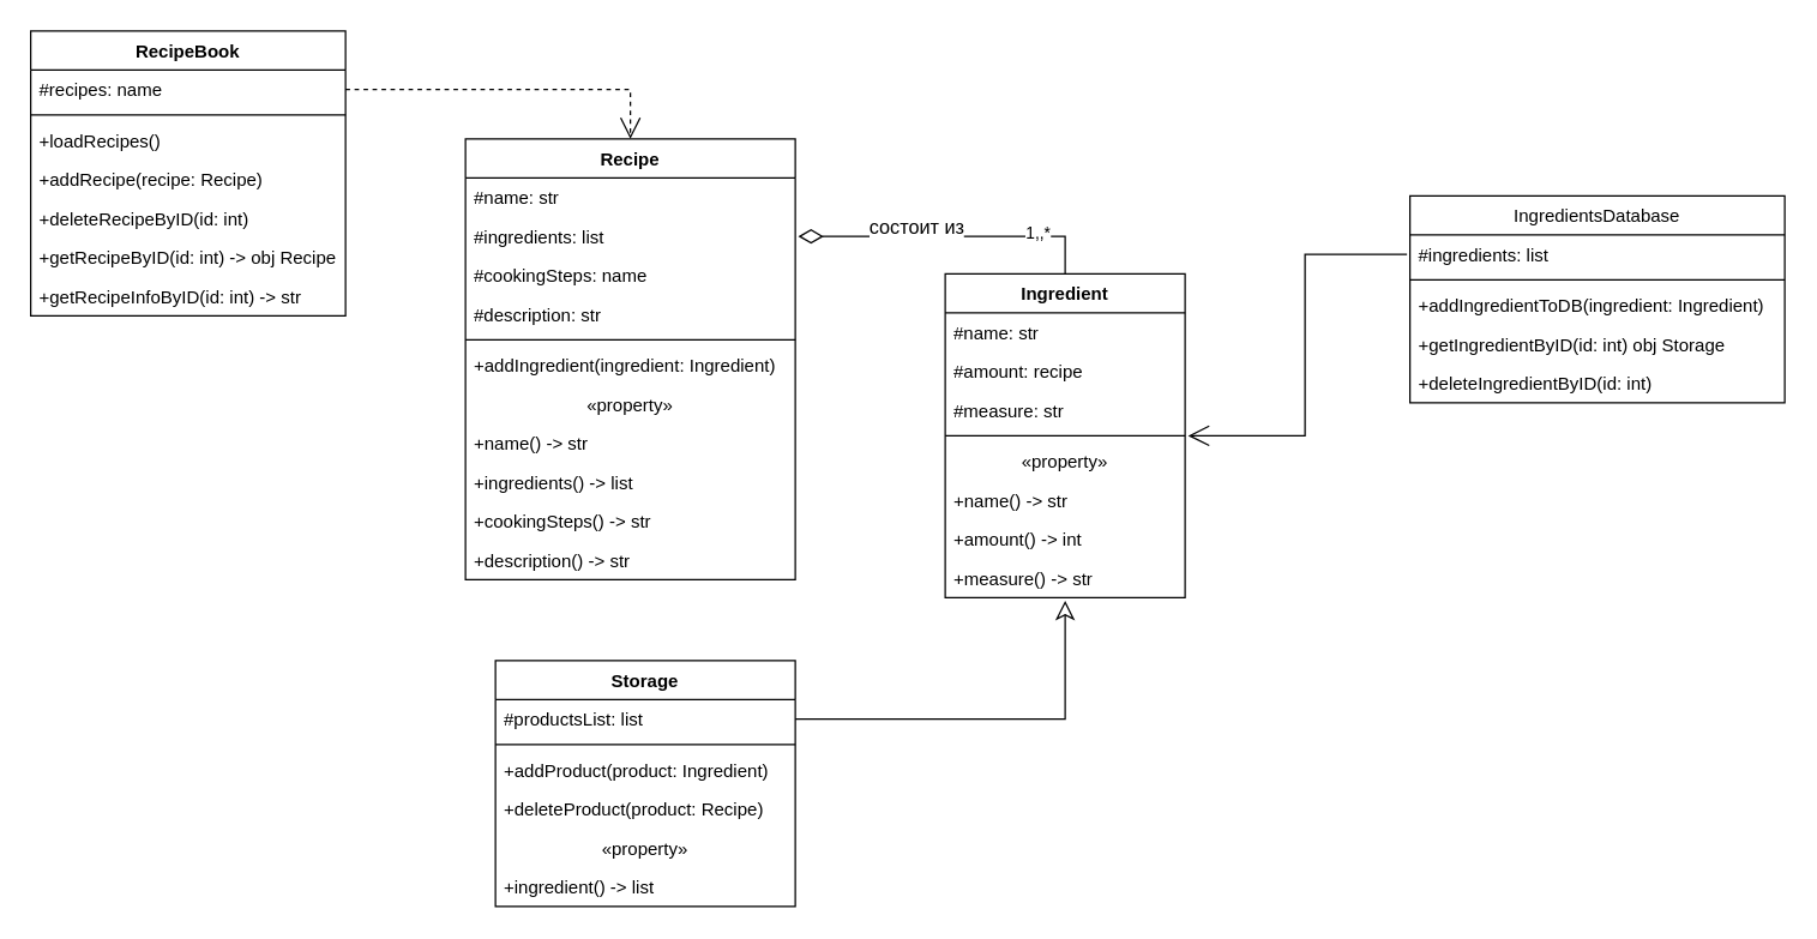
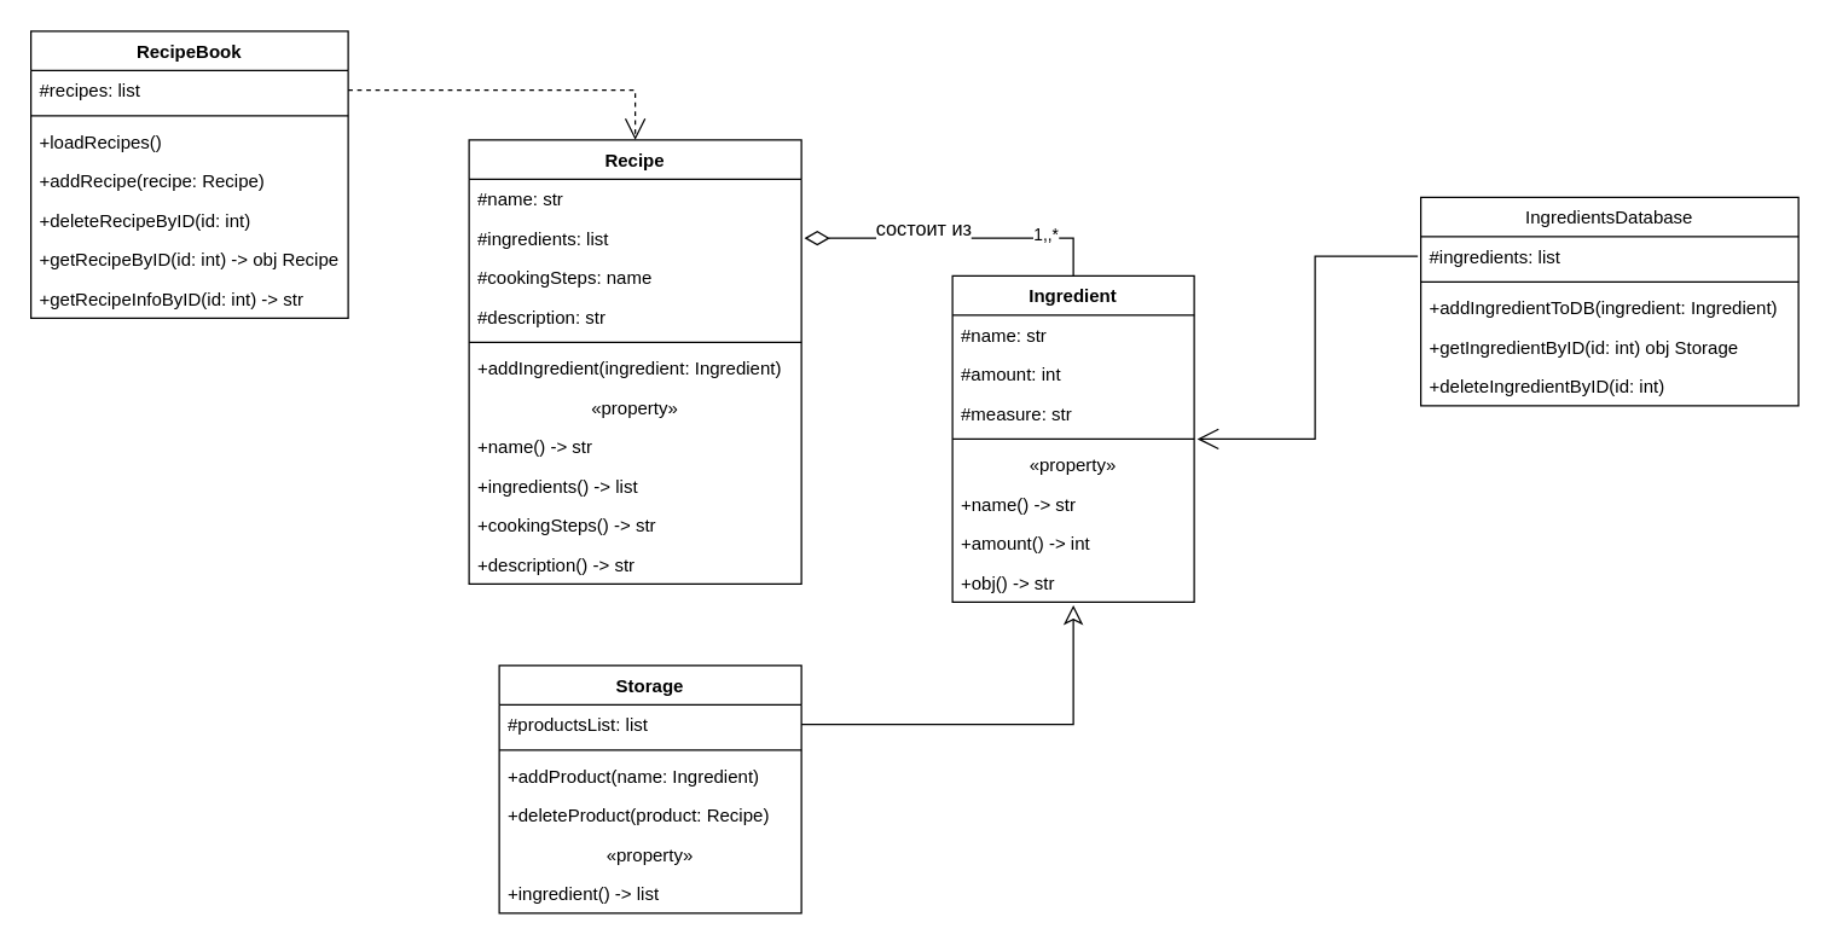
- <mxCell id="34" value="#recipes: name" style="text;strokeColor=none;fillColor=none;align=left;verticalAlign=top;spacingLeft=4;spacingRight=4;overflow=hidden;rotatable=0;points=[[0,0.5],[1,0.5]];portConstraint=eastwest;fontColor=default;" parent="33" vertex="1"><mxGeometry y="26" width="210" height="26" as="geometry" /></mxCell>
+ <mxCell id="34" value="#recipes: list" style="text;strokeColor=none;fillColor=none;align=left;verticalAlign=top;spacingLeft=4;spacingRight=4;overflow=hidden;rotatable=0;points=[[0,0.5],[1,0.5]];portConstraint=eastwest;fontColor=default;" parent="33" vertex="1"><mxGeometry y="26" width="210" height="26" as="geometry" /></mxCell>
- <mxCell id="4" value="#amount: recipe" style="text;strokeColor=none;fillColor=none;align=left;verticalAlign=top;spacingLeft=4;spacingRight=4;overflow=hidden;rotatable=0;points=[[0,0.5],[1,0.5]];portConstraint=eastwest;" parent="2" vertex="1"><mxGeometry y="52" width="160" height="26" as="geometry" /></mxCell>
+ <mxCell id="4" value="#amount: int" style="text;strokeColor=none;fillColor=none;align=left;verticalAlign=top;spacingLeft=4;spacingRight=4;overflow=hidden;rotatable=0;points=[[0,0.5],[1,0.5]];portConstraint=eastwest;" parent="2" vertex="1"><mxGeometry y="52" width="160" height="26" as="geometry" /></mxCell>
- <mxCell id="10" value="+measure() -&gt; str" style="text;strokeColor=none;fillColor=none;align=left;verticalAlign=top;spacingLeft=4;spacingRight=4;overflow=hidden;rotatable=0;points=[[0,0.5],[1,0.5]];portConstraint=eastwest;fontColor=default;" parent="2" vertex="1"><mxGeometry y="190" width="160" height="26" as="geometry" /></mxCell>
+ <mxCell id="10" value="+obj() -&gt; str" style="text;strokeColor=none;fillColor=none;align=left;verticalAlign=top;spacingLeft=4;spacingRight=4;overflow=hidden;rotatable=0;points=[[0,0.5],[1,0.5]];portConstraint=eastwest;fontColor=default;" parent="2" vertex="1"><mxGeometry y="190" width="160" height="26" as="geometry" /></mxCell>
- <mxCell id="45" value="+addProduct(product: Ingredient)" style="text;strokeColor=none;fillColor=none;align=left;verticalAlign=top;spacingLeft=4;spacingRight=4;overflow=hidden;rotatable=0;points=[[0,0.5],[1,0.5]];portConstraint=eastwest;fontColor=default;" parent="42" vertex="1"><mxGeometry y="60" width="200" height="26" as="geometry" /></mxCell>
+ <mxCell id="45" value="+addProduct(name: Ingredient)" style="text;strokeColor=none;fillColor=none;align=left;verticalAlign=top;spacingLeft=4;spacingRight=4;overflow=hidden;rotatable=0;points=[[0,0.5],[1,0.5]];portConstraint=eastwest;fontColor=default;" parent="42" vertex="1"><mxGeometry y="60" width="200" height="26" as="geometry" /></mxCell>
